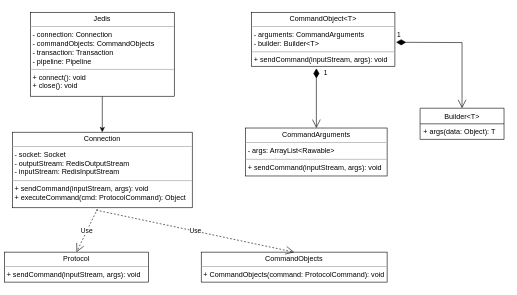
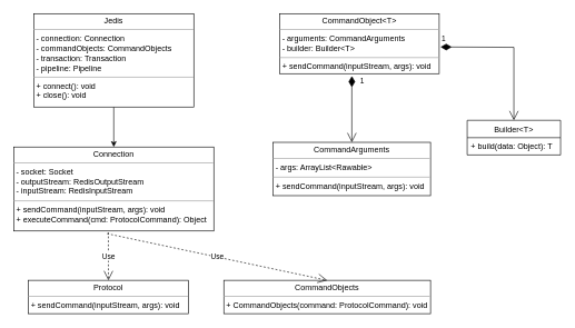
- <mxCell id="12" value="+ args(data: Object): T" style="text;strokeColor=none;fillColor=none;align=left;verticalAlign=top;spacingLeft=4;spacingRight=4;overflow=hidden;rotatable=0;points=[[0,0.5],[1,0.5]];portConstraint=eastwest;" vertex="1" parent="11"><mxGeometry y="26" width="140" height="26" as="geometry" /></mxCell>
+ <mxCell id="12" value="+ build(data: Object): T" style="text;strokeColor=none;fillColor=none;align=left;verticalAlign=top;spacingLeft=4;spacingRight=4;overflow=hidden;rotatable=0;points=[[0,0.5],[1,0.5]];portConstraint=eastwest;" vertex="1" parent="11"><mxGeometry y="26" width="140" height="26" as="geometry" /></mxCell>
- <mxCell id="2" value="&lt;p style=&quot;margin: 0px ; margin-top: 4px ; text-align: center&quot;&gt;Protocol&lt;/p&gt;&lt;hr size=&quot;1&quot;&gt;&lt;p style=&quot;margin: 0px ; margin-left: 4px&quot;&gt;&lt;span&gt;+ sendCommand(inputStream, args): void&lt;/span&gt;&lt;br&gt;&lt;/p&gt;" style="verticalAlign=top;align=left;overflow=fill;fontSize=12;fontFamily=Helvetica;html=1;shadow=0;glass=0;strokeColor=default;gradientColor=none;" parent="1" vertex="1"><mxGeometry x="7" y="420" width="240" height="50" as="geometry" /></mxCell>
+ <mxCell id="2" value="&lt;p style=&quot;margin: 0px ; margin-top: 4px ; text-align: center&quot;&gt;Protocol&lt;/p&gt;&lt;hr size=&quot;1&quot;&gt;&lt;p style=&quot;margin: 0px ; margin-left: 4px&quot;&gt;&lt;span&gt;+ sendCommand(inputStream, args): void&lt;/span&gt;&lt;br&gt;&lt;/p&gt;" style="verticalAlign=top;align=left;overflow=fill;fontSize=12;fontFamily=Helvetica;html=1;shadow=0;glass=0;strokeColor=default;gradientColor=none;" parent="1" vertex="1"><mxGeometry x="42" y="420" width="240" height="50" as="geometry" /></mxCell>
